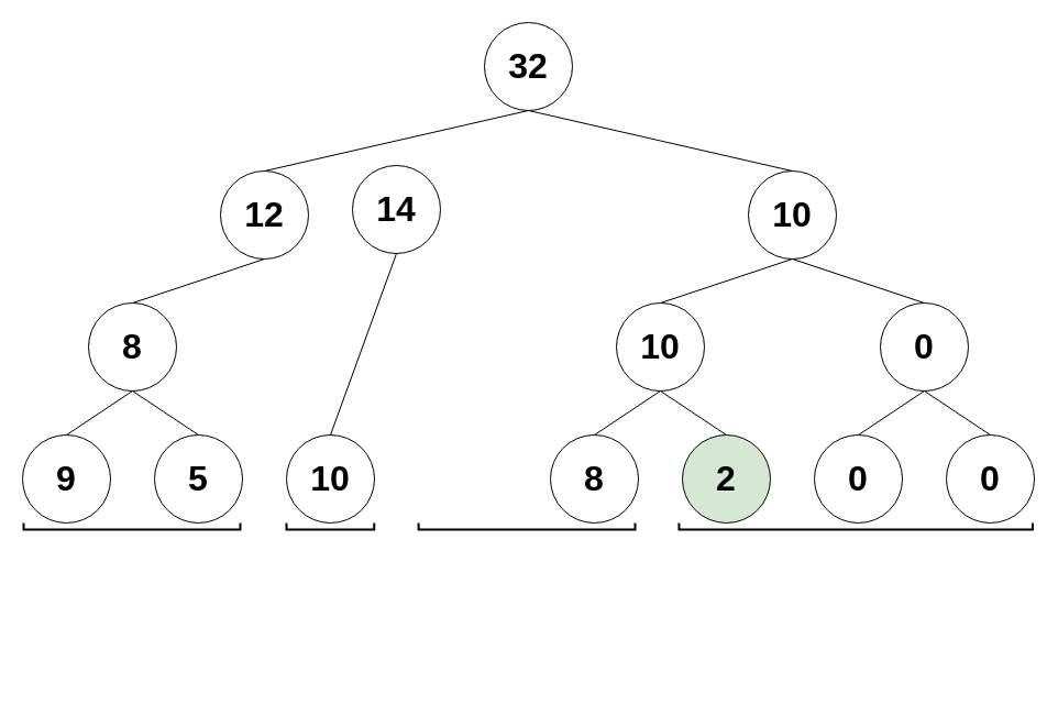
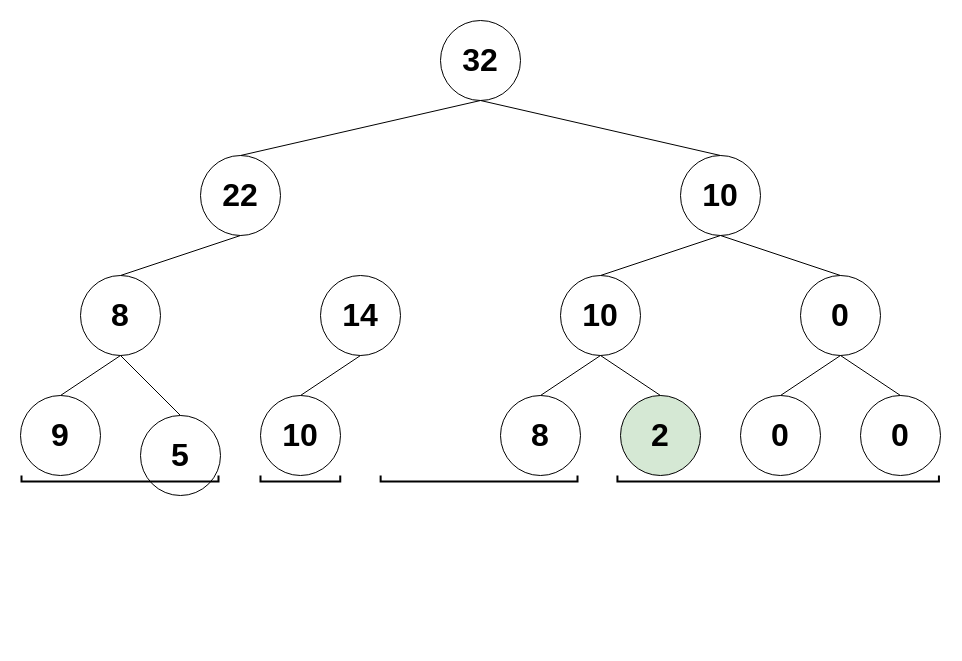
- <mxCell id="10" value="14" style="ellipse;whiteSpace=wrap;html=1;aspect=fixed;fontSize=32;fontStyle=1" vertex="1" parent="1"><mxGeometry x="320" y="150" width="80" height="80" as="geometry" /></mxCell>
+ <mxCell id="10" value="14" style="ellipse;whiteSpace=wrap;html=1;aspect=fixed;fontSize=32;fontStyle=1" vertex="1" parent="1"><mxGeometry x="320" y="275" width="80" height="80" as="geometry" /></mxCell>
- <mxCell id="13" value="12" style="ellipse;whiteSpace=wrap;html=1;aspect=fixed;fontSize=32;fontStyle=1" vertex="1" parent="1"><mxGeometry x="200" y="155" width="80" height="80" as="geometry" /></mxCell>
+ <mxCell id="13" value="22" style="ellipse;whiteSpace=wrap;html=1;aspect=fixed;fontSize=32;fontStyle=1" vertex="1" parent="1"><mxGeometry x="200" y="155" width="80" height="80" as="geometry" /></mxCell>
- <mxCell id="3" value="5" style="ellipse;whiteSpace=wrap;html=1;aspect=fixed;fontSize=32;fontStyle=1" vertex="1" parent="1"><mxGeometry x="140" y="395" width="80" height="80" as="geometry" /></mxCell>
+ <mxCell id="3" value="5" style="ellipse;whiteSpace=wrap;html=1;aspect=fixed;fontSize=32;fontStyle=1" vertex="1" parent="1"><mxGeometry x="140" y="415" width="80" height="80" as="geometry" /></mxCell>
